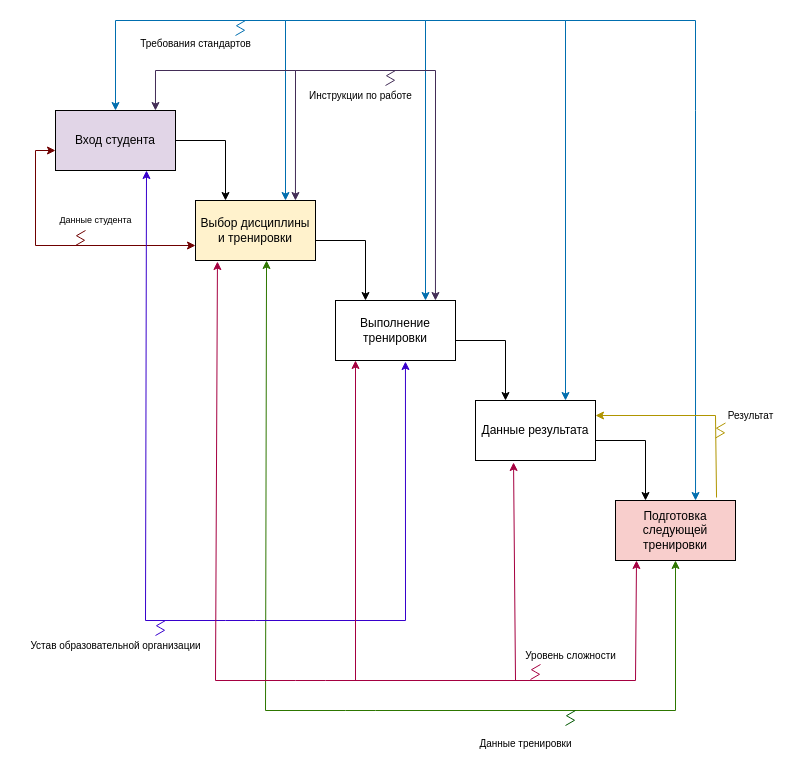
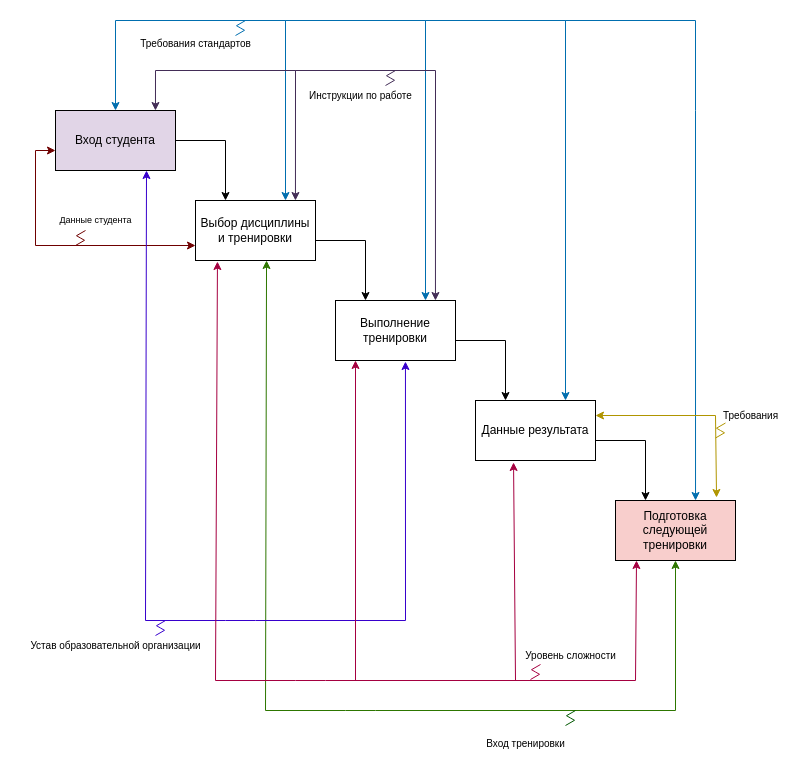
- <mxCell id="3" value="Выбор дисциплины и тренировки" style="rounded=0;whiteSpace=wrap;html=1;fillColor=#fff2cc;" vertex="1" parent="1"><mxGeometry x="195" y="200" width="120" height="60" as="geometry" /></mxCell>
+ <mxCell id="3" value="Выбор дисциплины и тренировки" style="rounded=0;whiteSpace=wrap;html=1;" vertex="1" parent="1"><mxGeometry x="195" y="200" width="120" height="60" as="geometry" /></mxCell>
- <mxCell id="22" value="Результат" style="text;html=1;align=center;verticalAlign=middle;resizable=0;points=[];autosize=1;strokeColor=none;fillColor=none;fontSize=10;" vertex="1" parent="1"><mxGeometry x="715" y="400" width="70" height="30" as="geometry" /></mxCell>
+ <mxCell id="22" value="Требования" style="text;html=1;align=center;verticalAlign=middle;resizable=0;points=[];autosize=1;strokeColor=none;fillColor=none;fontSize=10;" vertex="1" parent="1"><mxGeometry x="715" y="400" width="70" height="30" as="geometry" /></mxCell>
- <mxCell id="20" value="" style="endArrow=none;html=1;rounded=0;exitX=1;exitY=0.25;exitDx=0;exitDy=0;entryX=0.842;entryY=-0.05;entryDx=0;entryDy=0;entryPerimeter=0;startArrow=classic;startFill=1;fillColor=#e3c800;strokeColor=#B09500;" edge="1" parent="1" source="5" target="6"><mxGeometry width="50" height="50" relative="1" as="geometry"><mxPoint x="755" y="570" as="sourcePoint" /><mxPoint x="805" y="515" as="targetPoint" /><Array as="points"><mxPoint x="715" y="415" /></Array></mxGeometry></mxCell>
+ <mxCell id="20" value="" style="endArrow=classic;html=1;rounded=0;exitX=1;exitY=0.25;exitDx=0;exitDy=0;entryX=0.842;entryY=-0.05;entryDx=0;entryDy=0;entryPerimeter=0;startArrow=classic;startFill=1;fillColor=#e3c800;strokeColor=#B09500;" edge="1" parent="1" source="5" target="6"><mxGeometry width="50" height="50" relative="1" as="geometry"><mxPoint x="755" y="570" as="sourcePoint" /><mxPoint x="805" y="515" as="targetPoint" /><Array as="points"><mxPoint x="715" y="415" /></Array></mxGeometry></mxCell>
- <mxCell id="18" value="Данные тренировки" style="text;html=1;align=center;verticalAlign=middle;resizable=0;points=[];autosize=1;strokeColor=none;fillColor=none;fontSize=10;" vertex="1" parent="1"><mxGeometry x="465" y="728" width="120" height="30" as="geometry" /></mxCell>
+ <mxCell id="18" value="Вход тренировки" style="text;html=1;align=center;verticalAlign=middle;resizable=0;points=[];autosize=1;strokeColor=none;fillColor=none;fontSize=10;" vertex="1" parent="1"><mxGeometry x="465" y="728" width="120" height="30" as="geometry" /></mxCell>
